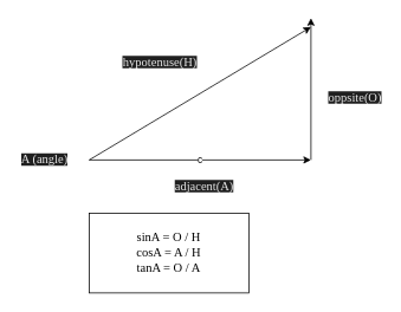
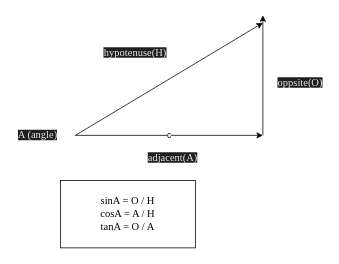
- <mxCell id="9" value="sinA = O / H&lt;br&gt;cosA = A / H&lt;br&gt;tanA = O / A" style="whiteSpace=wrap;html=1;fontFamily=Times New Roman;fontSize=14;" vertex="1" parent="1"><mxGeometry x="100" y="240" width="180" height="90" as="geometry" /></mxCell>
+ <mxCell id="9" value="sinA = O / H&lt;br&gt;cosA = A / H&lt;br&gt;tanA = O / A" style="whiteSpace=wrap;html=1;fontFamily=Times New Roman;fontSize=14;" vertex="1" parent="1"><mxGeometry x="80" y="240" width="180" height="90" as="geometry" /></mxCell>
